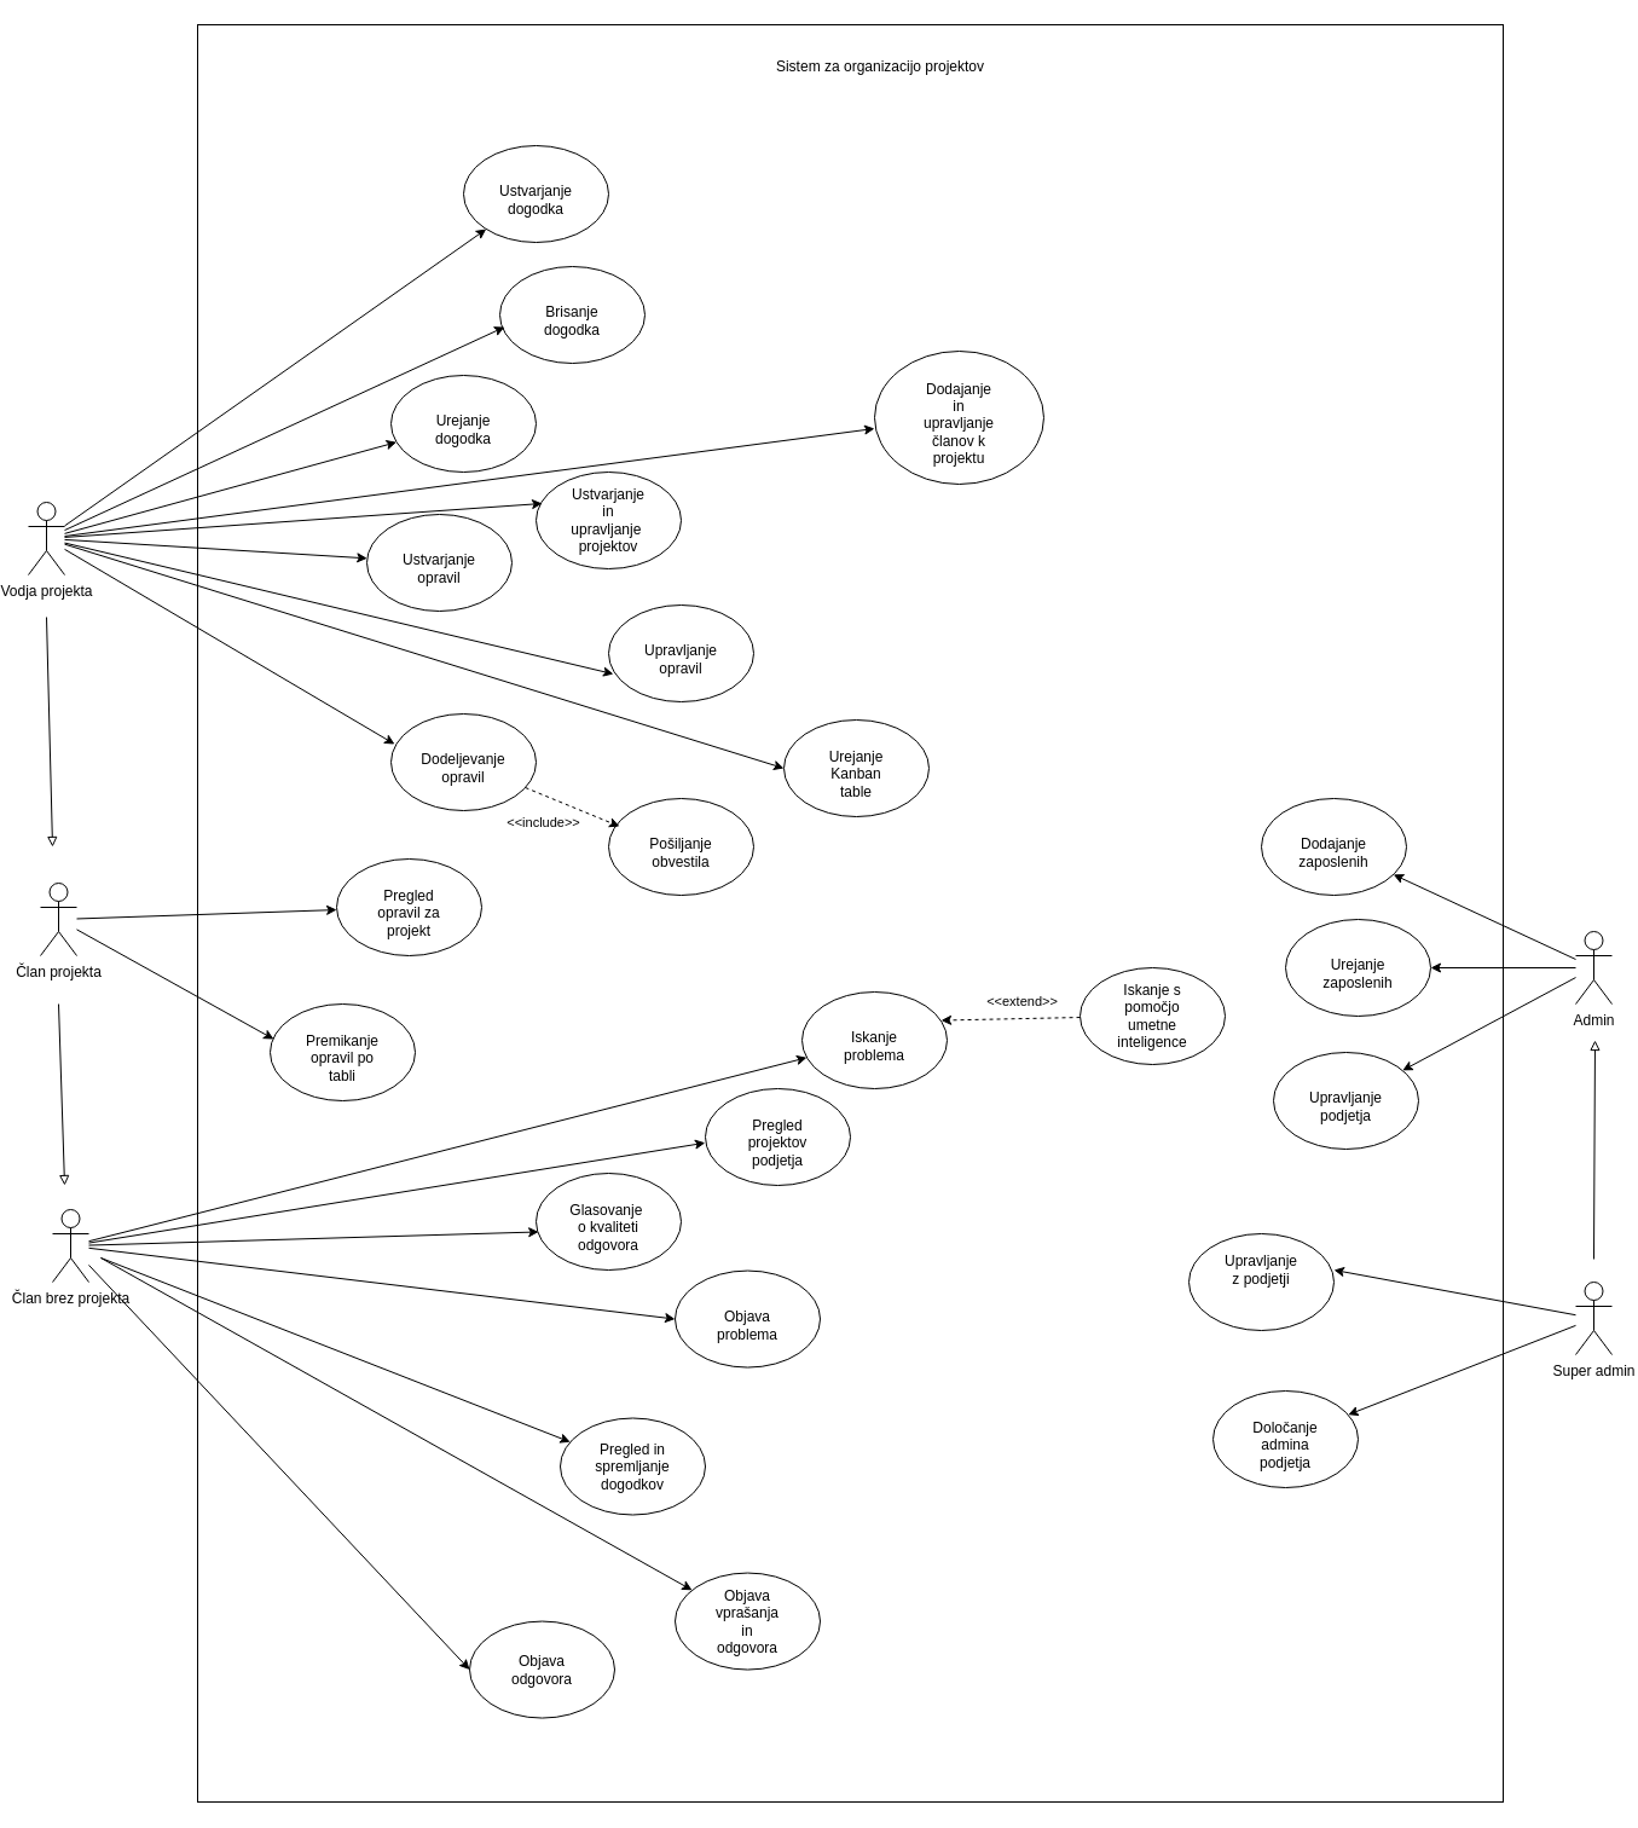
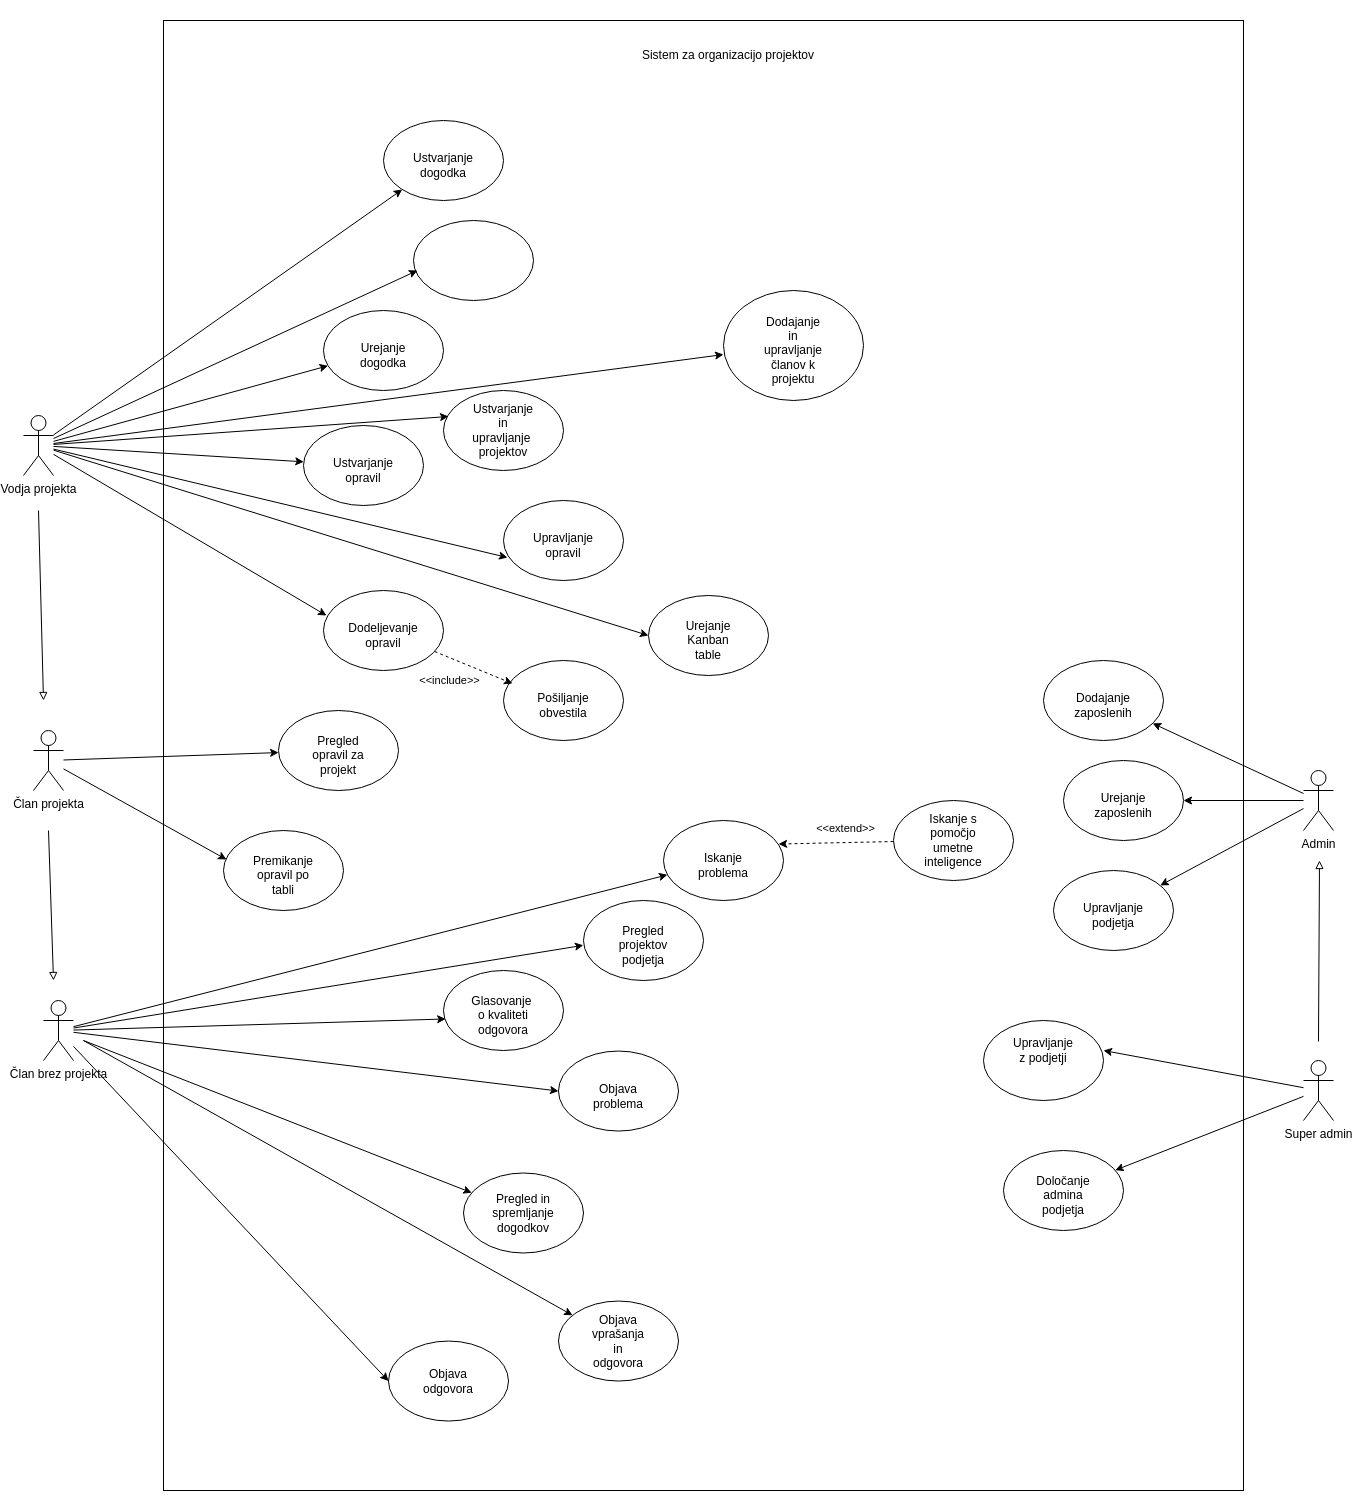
- <mxCell id="47" value="Brisanje dogodka" style="text;html=1;strokeColor=none;fillColor=none;align=center;verticalAlign=middle;whiteSpace=wrap;rounded=0;" vertex="1" parent="1"><mxGeometry x="440" y="250" width="60" height="30" as="geometry" /></mxCell>
